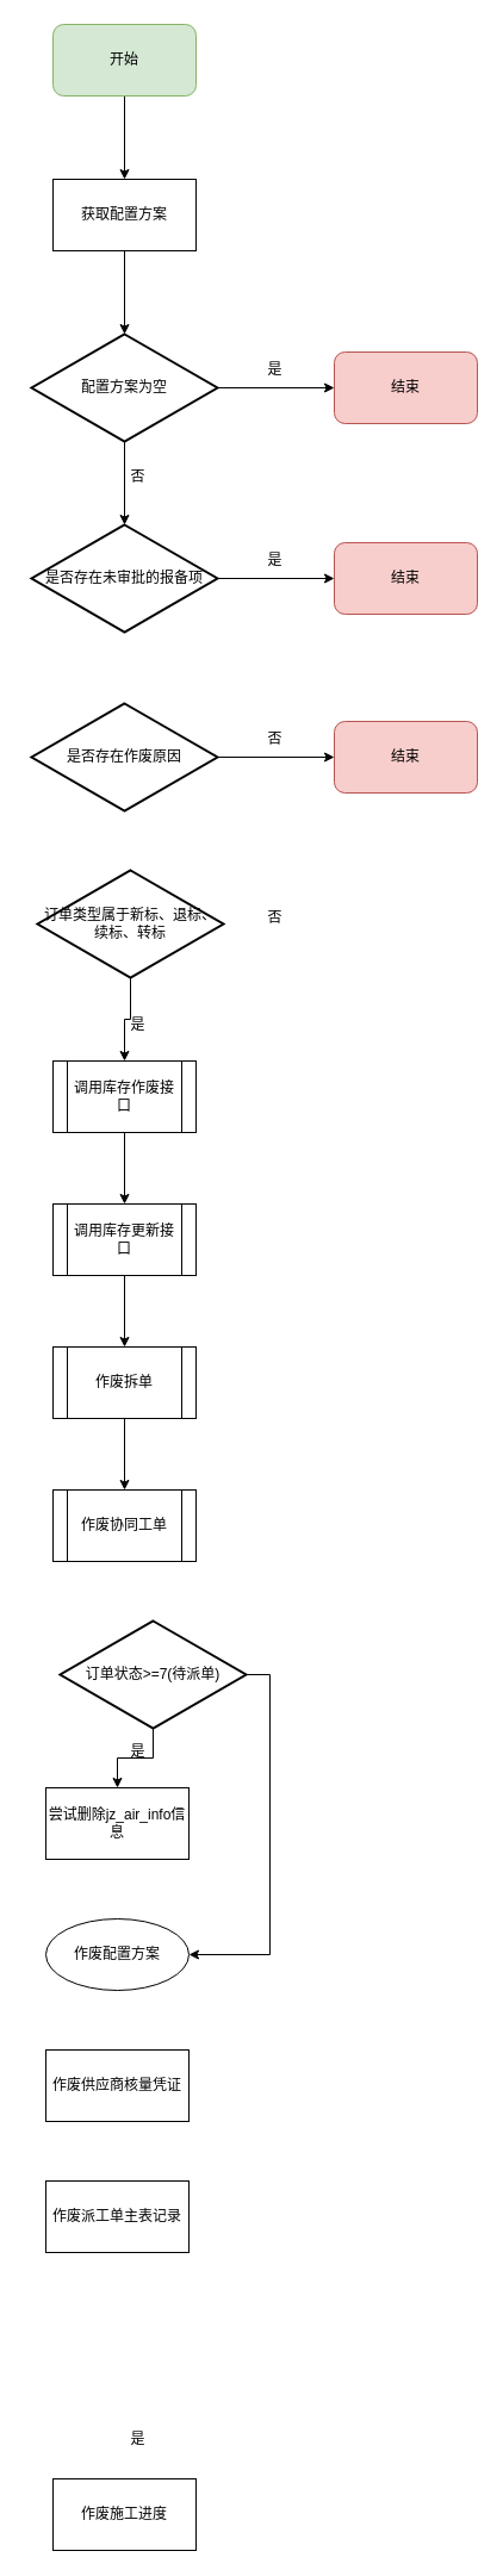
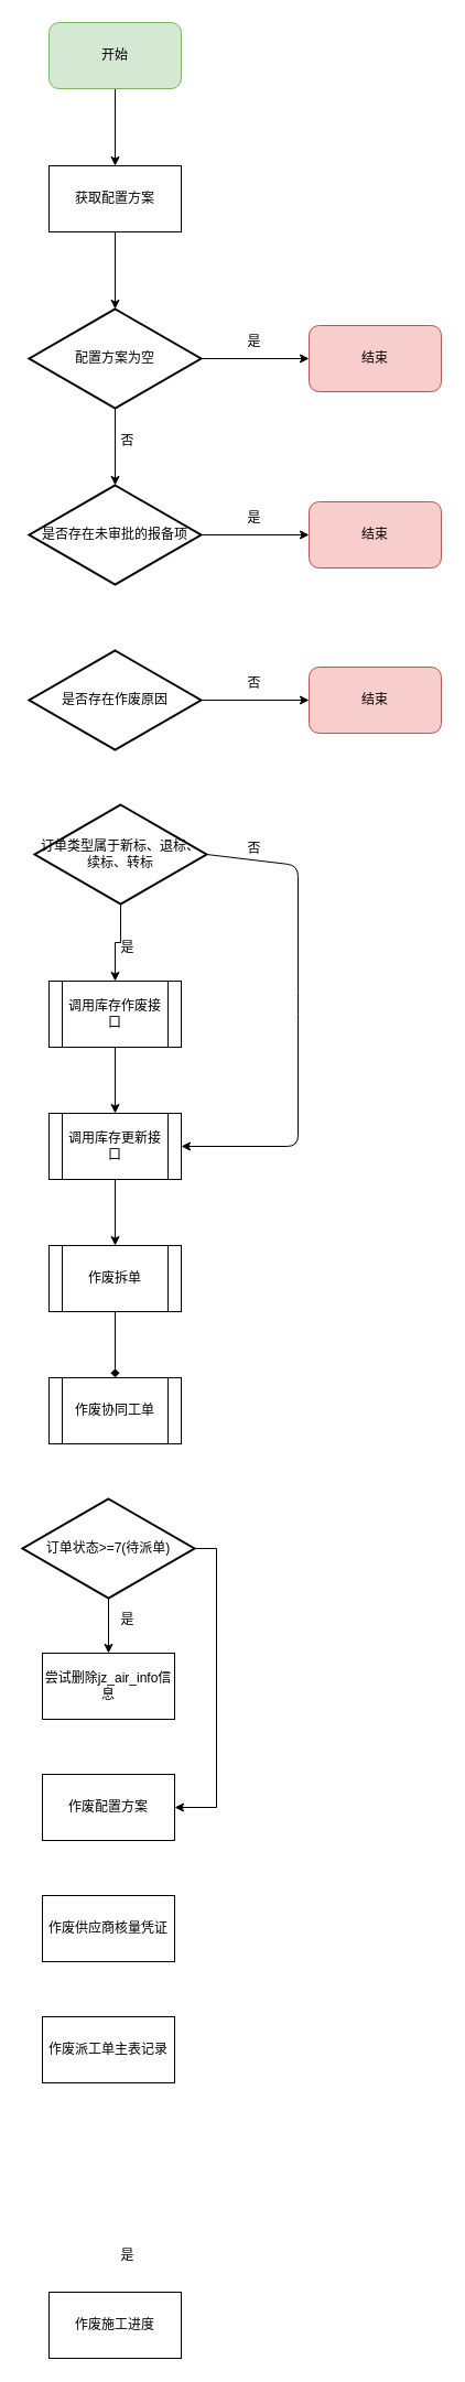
+ <mxCell id="27" value="" style="endArrow=classic;html=1;exitX=1;exitY=0.5;exitDx=0;exitDy=0;exitPerimeter=0;entryX=1;entryY=0.5;entryDx=0;entryDy=0;" edge="1" parent="1" source="21" target="25"><mxGeometry width="50" height="50" relative="1" as="geometry"><mxPoint x="30" y="1140" as="sourcePoint" /><mxPoint x="80" y="1090" as="targetPoint" /><Array as="points"><mxPoint x="270" y="785" /><mxPoint x="270" y="910" /><mxPoint x="270" y="1040" /></Array></mxGeometry></mxCell>
- <mxCell id="29" style="edgeStyle=orthogonalEdgeStyle;rounded=0;orthogonalLoop=1;jettySize=auto;html=1;entryX=0.5;entryY=0;entryDx=0;entryDy=0;" edge="1" parent="1" source="30" target="31"><mxGeometry relative="1" as="geometry" /></mxCell>
+ <mxCell id="29" style="edgeStyle=orthogonalEdgeStyle;rounded=0;orthogonalLoop=1;jettySize=auto;html=1;entryX=0.5;entryY=0;entryDx=0;entryDy=0;endArrow=diamond;" edge="1" parent="1" source="30" target="31"><mxGeometry relative="1" as="geometry" /></mxCell>
- <mxCell id="35" value="订单状态&amp;gt;=7(待派单)" style="strokeWidth=2;html=1;shape=mxgraph.flowchart.decision;whiteSpace=wrap;" vertex="1" parent="1"><mxGeometry x="50" y="1360" width="156" height="90" as="geometry" /></mxCell>
+ <mxCell id="35" value="订单状态&amp;gt;=7(待派单)" style="strokeWidth=2;html=1;shape=mxgraph.flowchart.decision;whiteSpace=wrap;" vertex="1" parent="1"><mxGeometry x="20" y="1360" width="156" height="90" as="geometry" /></mxCell>
- <mxCell id="32" value="作废配置方案" style="ellipse;whiteSpace=wrap;html=1;" vertex="1" parent="1"><mxGeometry x="38" y="1610" width="120" height="60" as="geometry" /></mxCell>
+ <mxCell id="32" value="作废配置方案" style="rounded=0;whiteSpace=wrap;html=1;" vertex="1" parent="1"><mxGeometry x="38" y="1610" width="120" height="60" as="geometry" /></mxCell>
